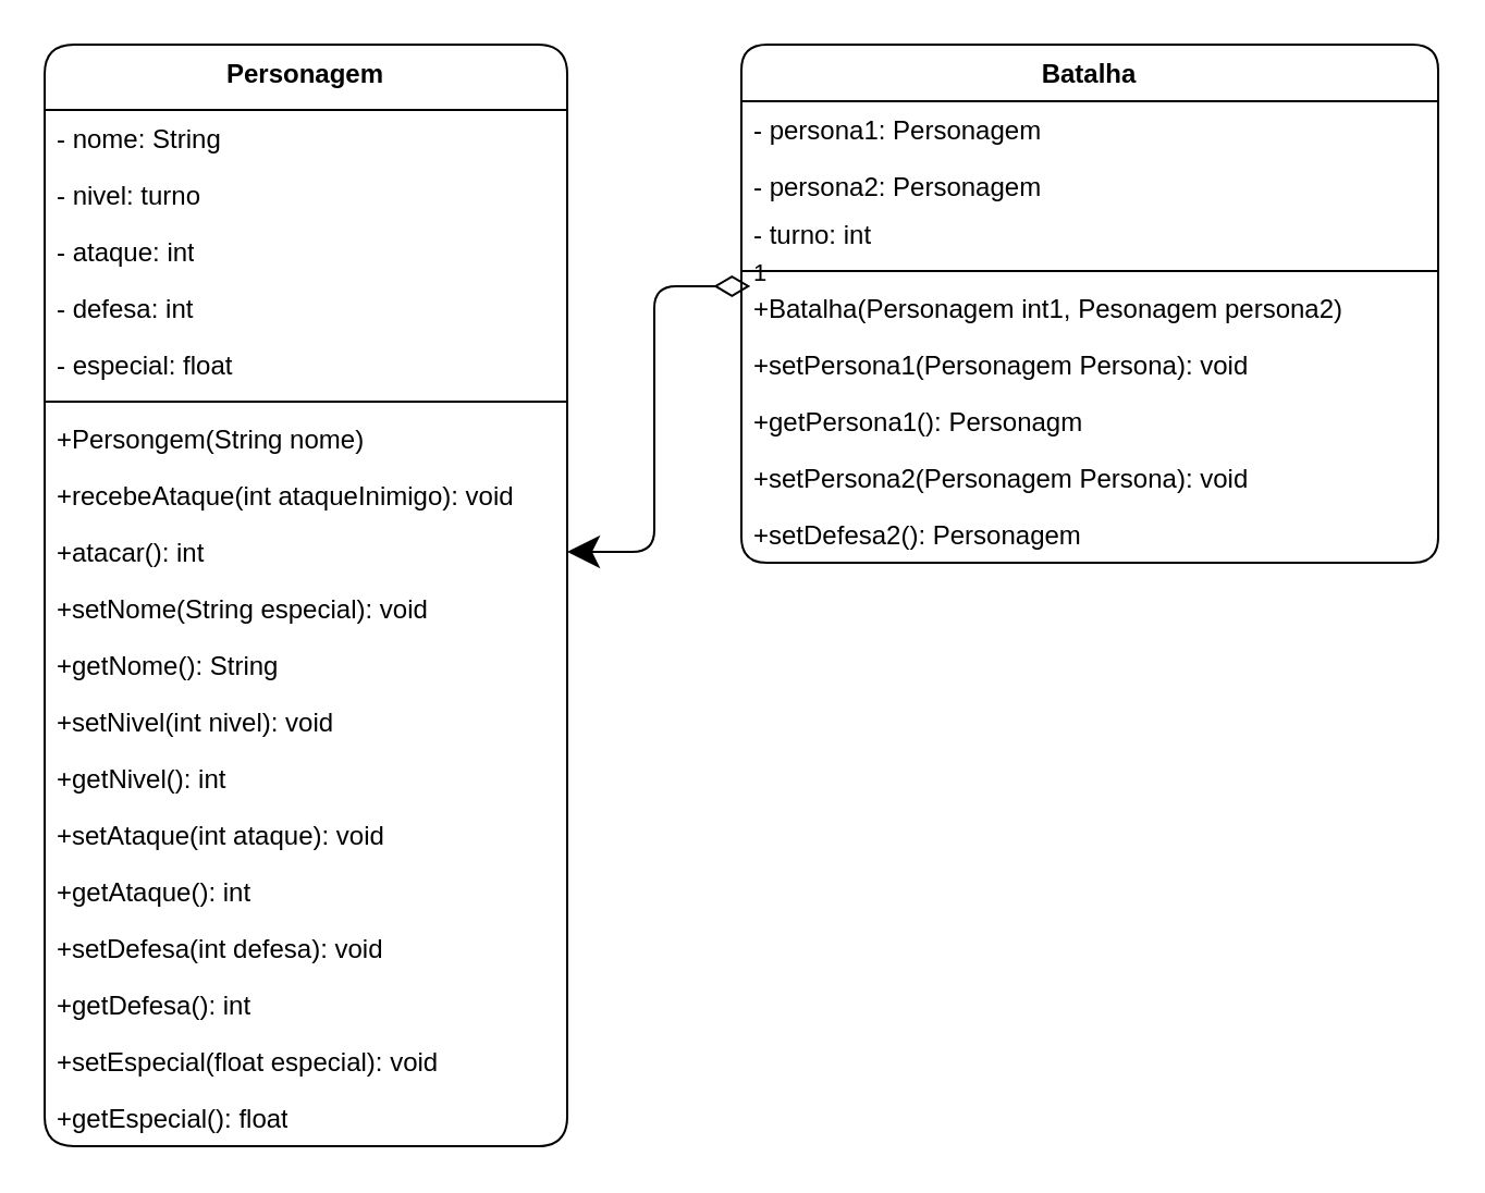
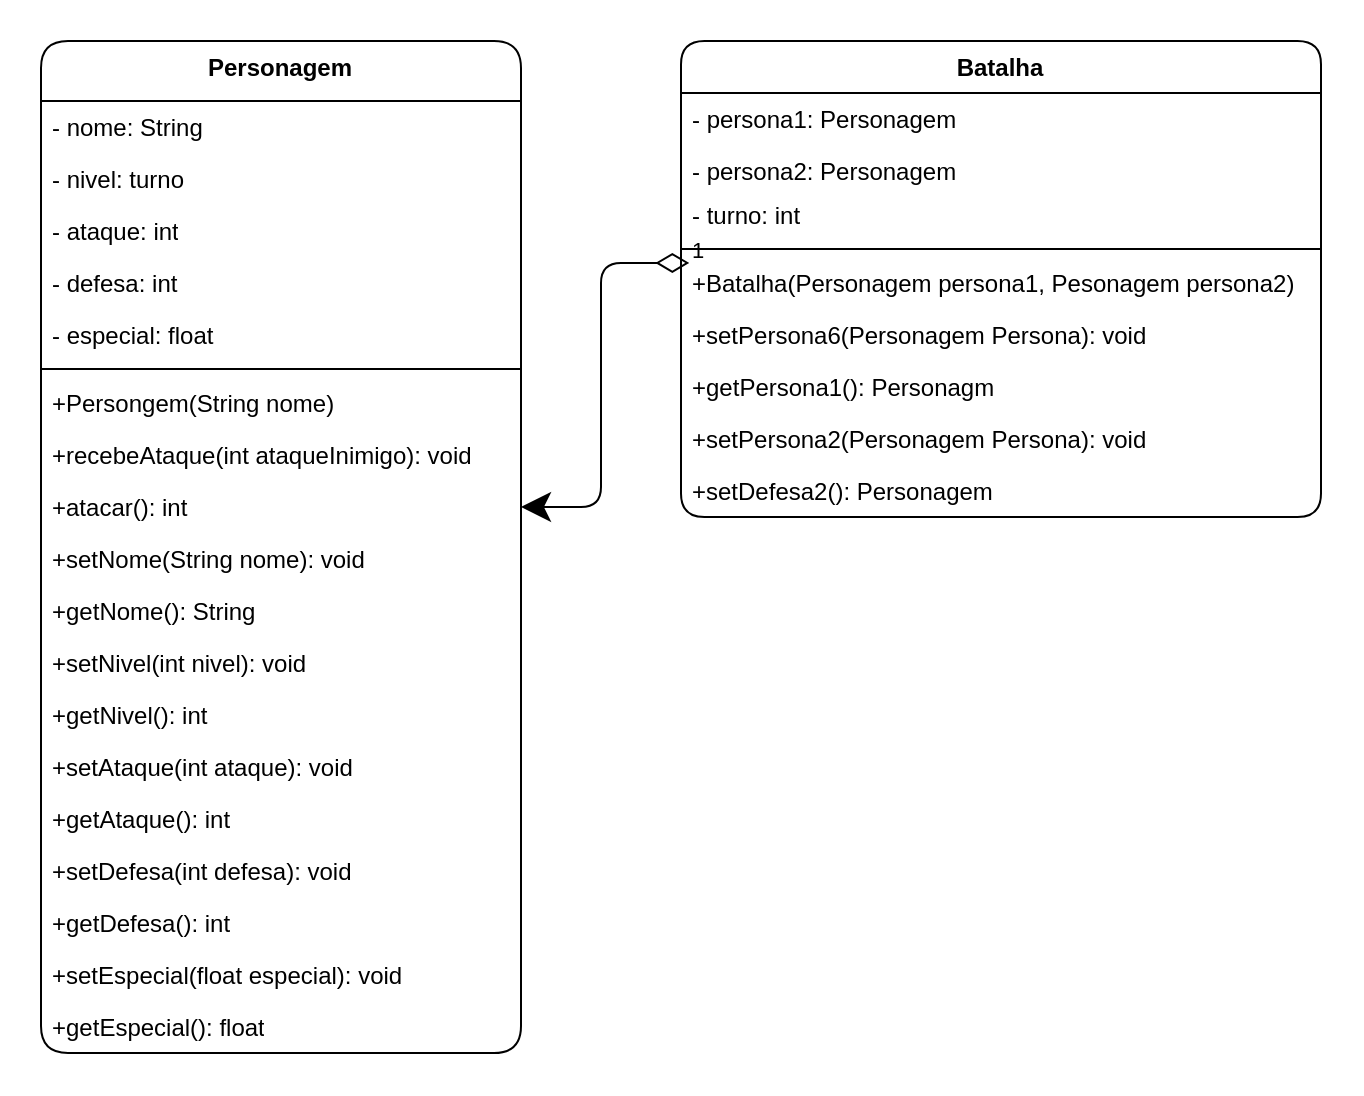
- <mxCell id="28" value="+Batalha(Personagem int1, Pesonagem persona2)" style="text;strokeColor=none;fillColor=none;align=left;verticalAlign=top;spacingLeft=4;spacingRight=4;overflow=hidden;rotatable=0;points=[[0,0.5],[1,0.5]];portConstraint=eastwest;whiteSpace=wrap;html=1;labelBackgroundColor=none;rounded=1;" vertex="1" parent="23"><mxGeometry y="108" width="320" height="26" as="geometry" /></mxCell>
+ <mxCell id="28" value="+Batalha(Personagem persona1, Pesonagem persona2)" style="text;strokeColor=none;fillColor=none;align=left;verticalAlign=top;spacingLeft=4;spacingRight=4;overflow=hidden;rotatable=0;points=[[0,0.5],[1,0.5]];portConstraint=eastwest;whiteSpace=wrap;html=1;labelBackgroundColor=none;rounded=1;" vertex="1" parent="23"><mxGeometry y="108" width="320" height="26" as="geometry" /></mxCell>
- <mxCell id="29" value="+setPersona1(Personagem Persona): void" style="text;strokeColor=none;fillColor=none;align=left;verticalAlign=top;spacingLeft=4;spacingRight=4;overflow=hidden;rotatable=0;points=[[0,0.5],[1,0.5]];portConstraint=eastwest;whiteSpace=wrap;html=1;labelBackgroundColor=none;rounded=1;" vertex="1" parent="23"><mxGeometry y="134" width="320" height="26" as="geometry" /></mxCell>
+ <mxCell id="29" value="+setPersona6(Personagem Persona): void" style="text;strokeColor=none;fillColor=none;align=left;verticalAlign=top;spacingLeft=4;spacingRight=4;overflow=hidden;rotatable=0;points=[[0,0.5],[1,0.5]];portConstraint=eastwest;whiteSpace=wrap;html=1;labelBackgroundColor=none;rounded=1;" vertex="1" parent="23"><mxGeometry y="134" width="320" height="26" as="geometry" /></mxCell>
- <mxCell id="12" value="+setNome(String especial): void" style="text;strokeColor=none;fillColor=none;align=left;verticalAlign=top;spacingLeft=4;spacingRight=4;overflow=hidden;rotatable=0;points=[[0,0.5],[1,0.5]];portConstraint=eastwest;whiteSpace=wrap;html=1;labelBackgroundColor=none;rounded=1;" vertex="1" parent="2"><mxGeometry y="246" width="240" height="26" as="geometry" /></mxCell>
+ <mxCell id="12" value="+setNome(String nome): void" style="text;strokeColor=none;fillColor=none;align=left;verticalAlign=top;spacingLeft=4;spacingRight=4;overflow=hidden;rotatable=0;points=[[0,0.5],[1,0.5]];portConstraint=eastwest;whiteSpace=wrap;html=1;labelBackgroundColor=none;rounded=1;" vertex="1" parent="2"><mxGeometry y="246" width="240" height="26" as="geometry" /></mxCell>
